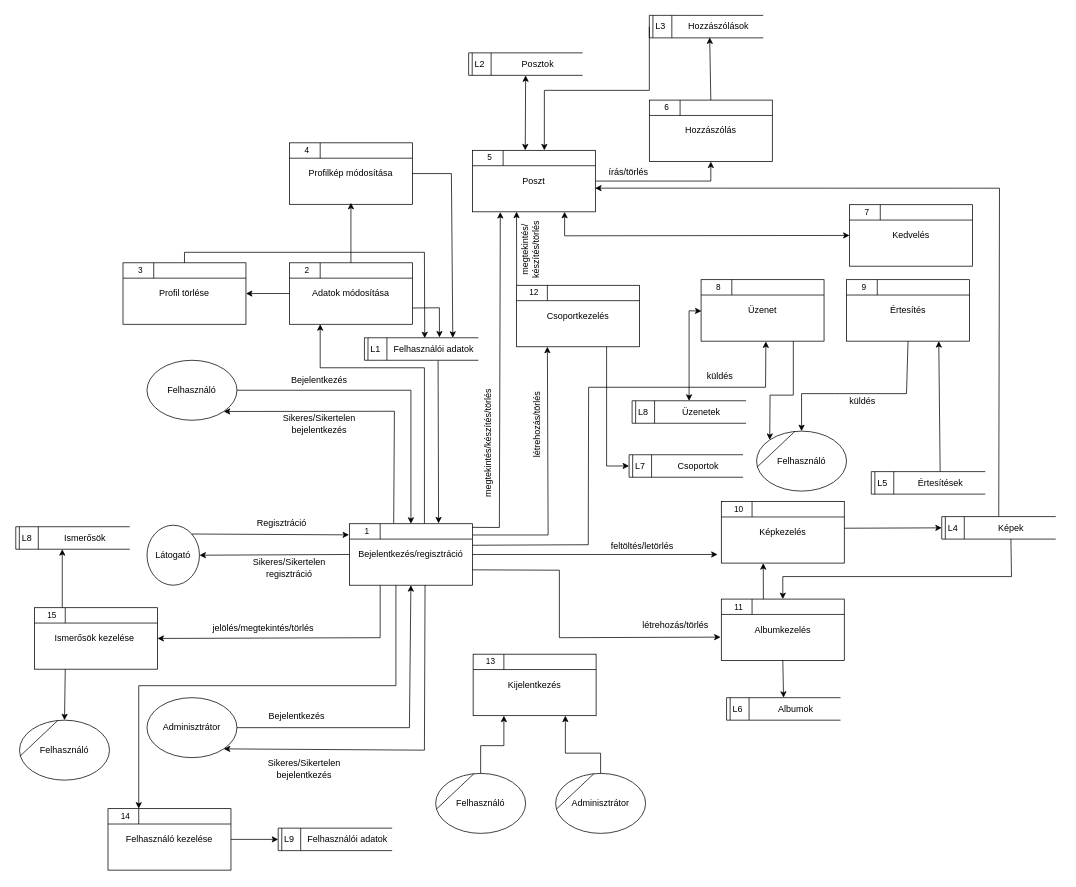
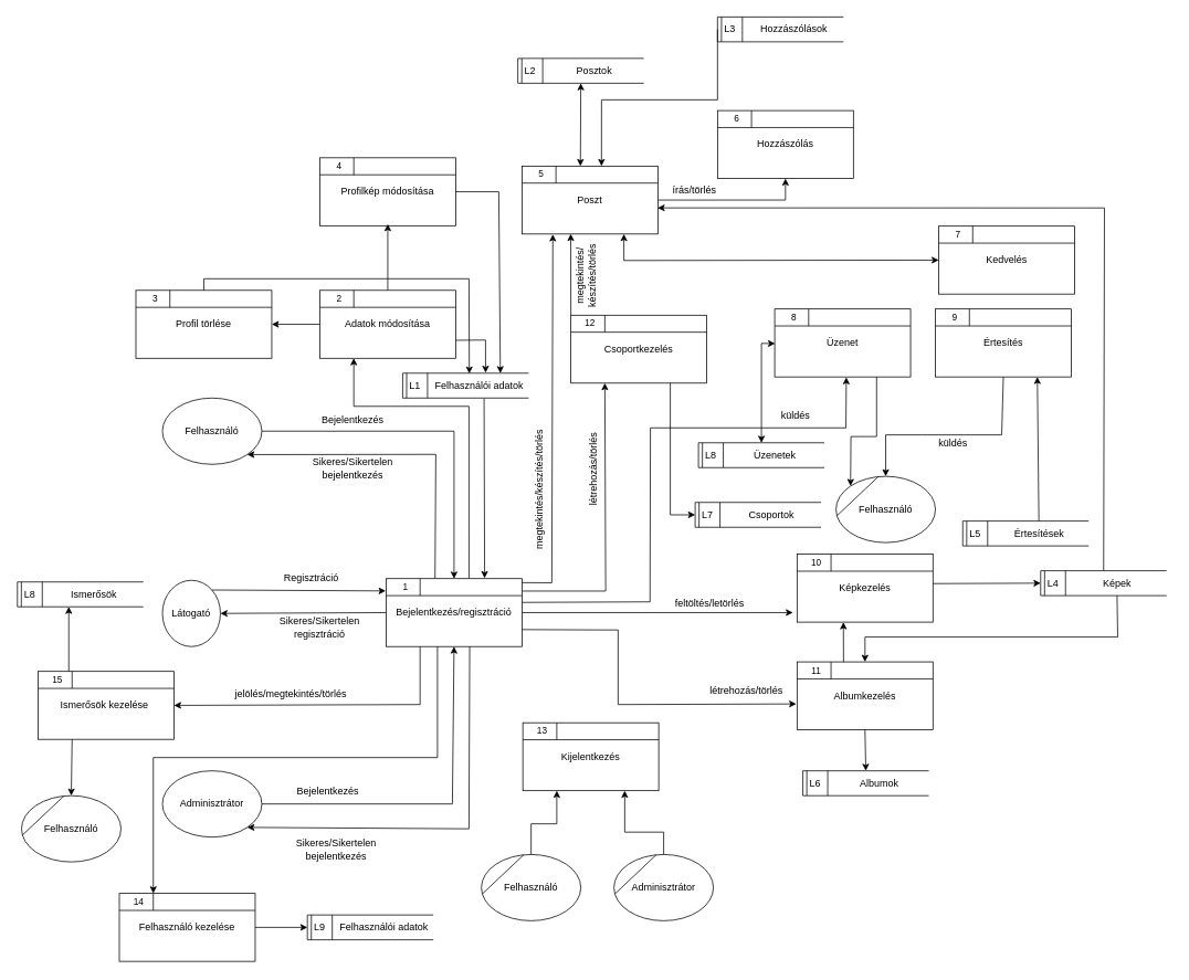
- <mxCell id="109" value="" style="endArrow=classic;html=1;rounded=0;entryX=0.385;entryY=1.017;entryDx=0;entryDy=0;entryPerimeter=0;exitX=0.5;exitY=0;exitDx=0;exitDy=0;" edge="1" parent="1" source="23" target="108"><mxGeometry width="50" height="50" relative="1" as="geometry"><mxPoint x="947.31" y="130.99" as="sourcePoint" /><mxPoint x="946.69" y="70" as="targetPoint" /></mxGeometry></mxCell>
